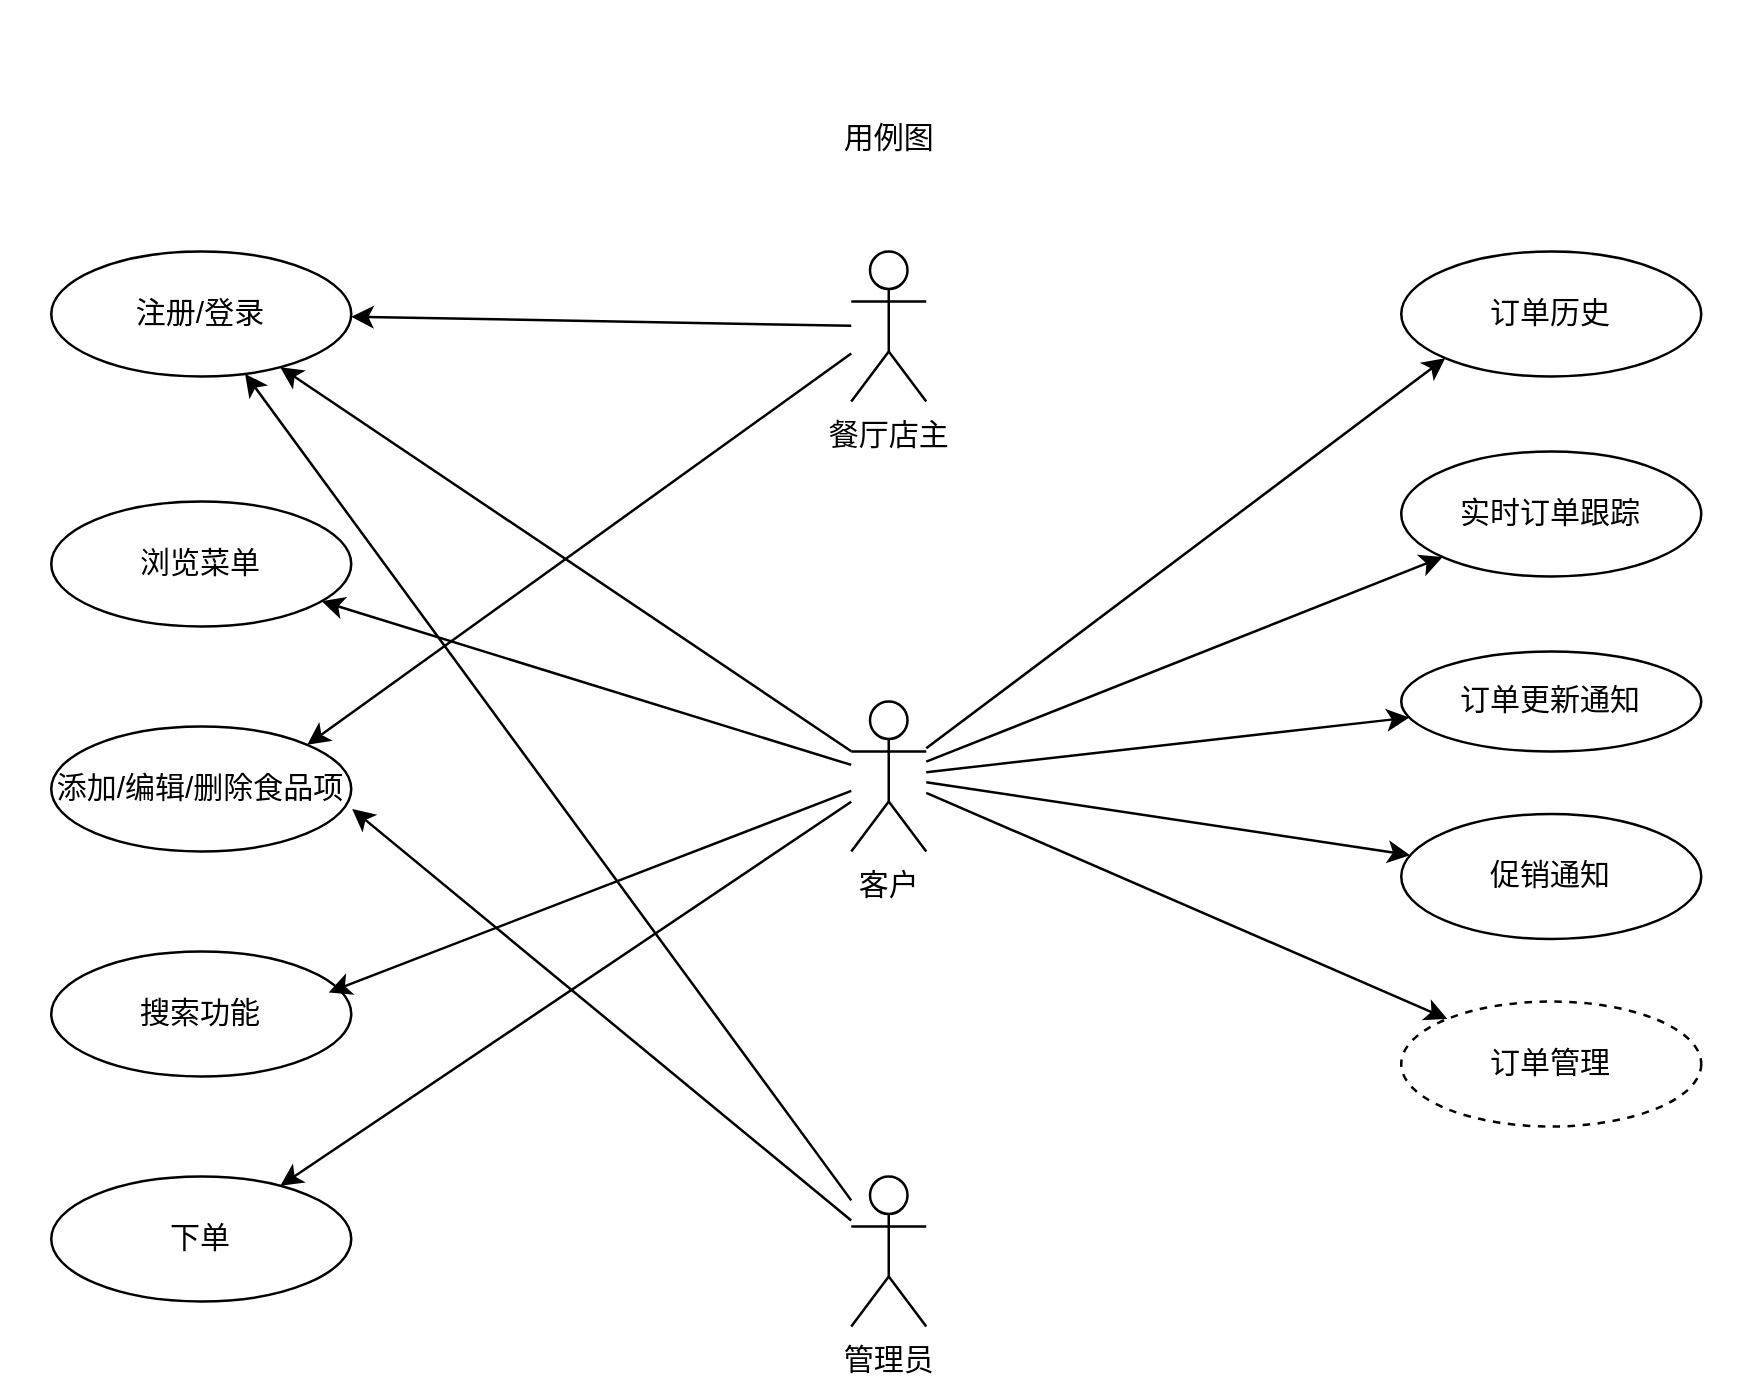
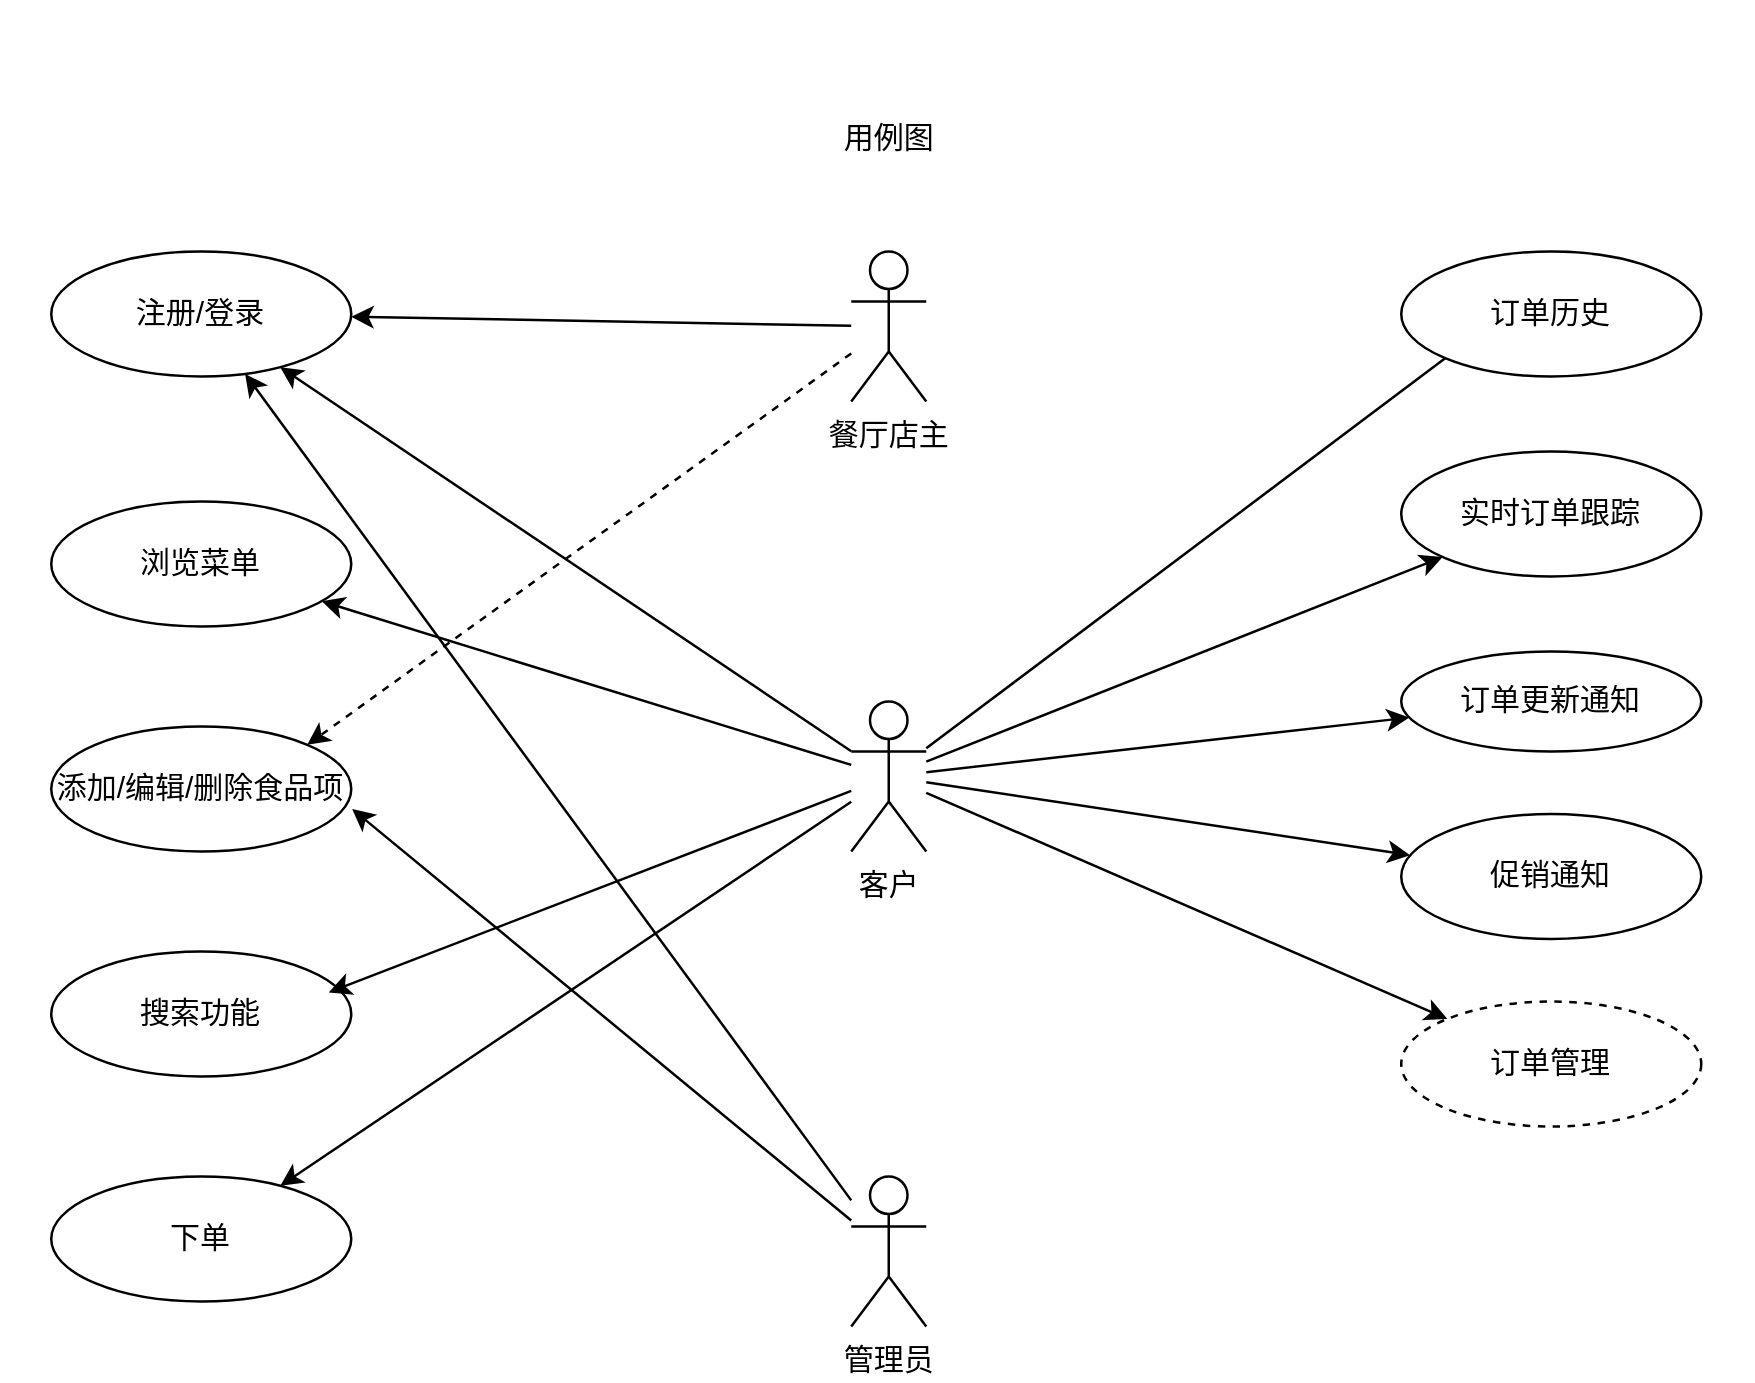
- <mxCell id="21" value="" style="endArrow=classic;html=1;rounded=0;entryX=0;entryY=1;entryDx=0;entryDy=0;" edge="1" parent="1" source="3" target="13"><mxGeometry width="50" height="50" relative="1" as="geometry"><mxPoint x="350" y="360" as="sourcePoint" /><mxPoint x="400" y="310" as="targetPoint" /></mxGeometry></mxCell>
+ <mxCell id="21" value="" style="endArrow=none;html=1;rounded=0;entryX=0;entryY=1;entryDx=0;entryDy=0;" edge="1" parent="1" source="3" target="13"><mxGeometry width="50" height="50" relative="1" as="geometry"><mxPoint x="350" y="360" as="sourcePoint" /><mxPoint x="400" y="310" as="targetPoint" /></mxGeometry></mxCell>
- <mxCell id="18" value="" style="endArrow=classic;html=1;rounded=0;entryX=1;entryY=0;entryDx=0;entryDy=0;" edge="1" parent="1" source="4" target="10"><mxGeometry width="50" height="50" relative="1" as="geometry"><mxPoint x="310" y="350" as="sourcePoint" /><mxPoint x="360" y="300" as="targetPoint" /></mxGeometry></mxCell>
+ <mxCell id="18" value="" style="endArrow=classic;html=1;rounded=0;entryX=1;entryY=0;entryDx=0;entryDy=0;dashed=1;" edge="1" parent="1" source="4" target="10"><mxGeometry width="50" height="50" relative="1" as="geometry"><mxPoint x="310" y="350" as="sourcePoint" /><mxPoint x="360" y="300" as="targetPoint" /></mxGeometry></mxCell>
